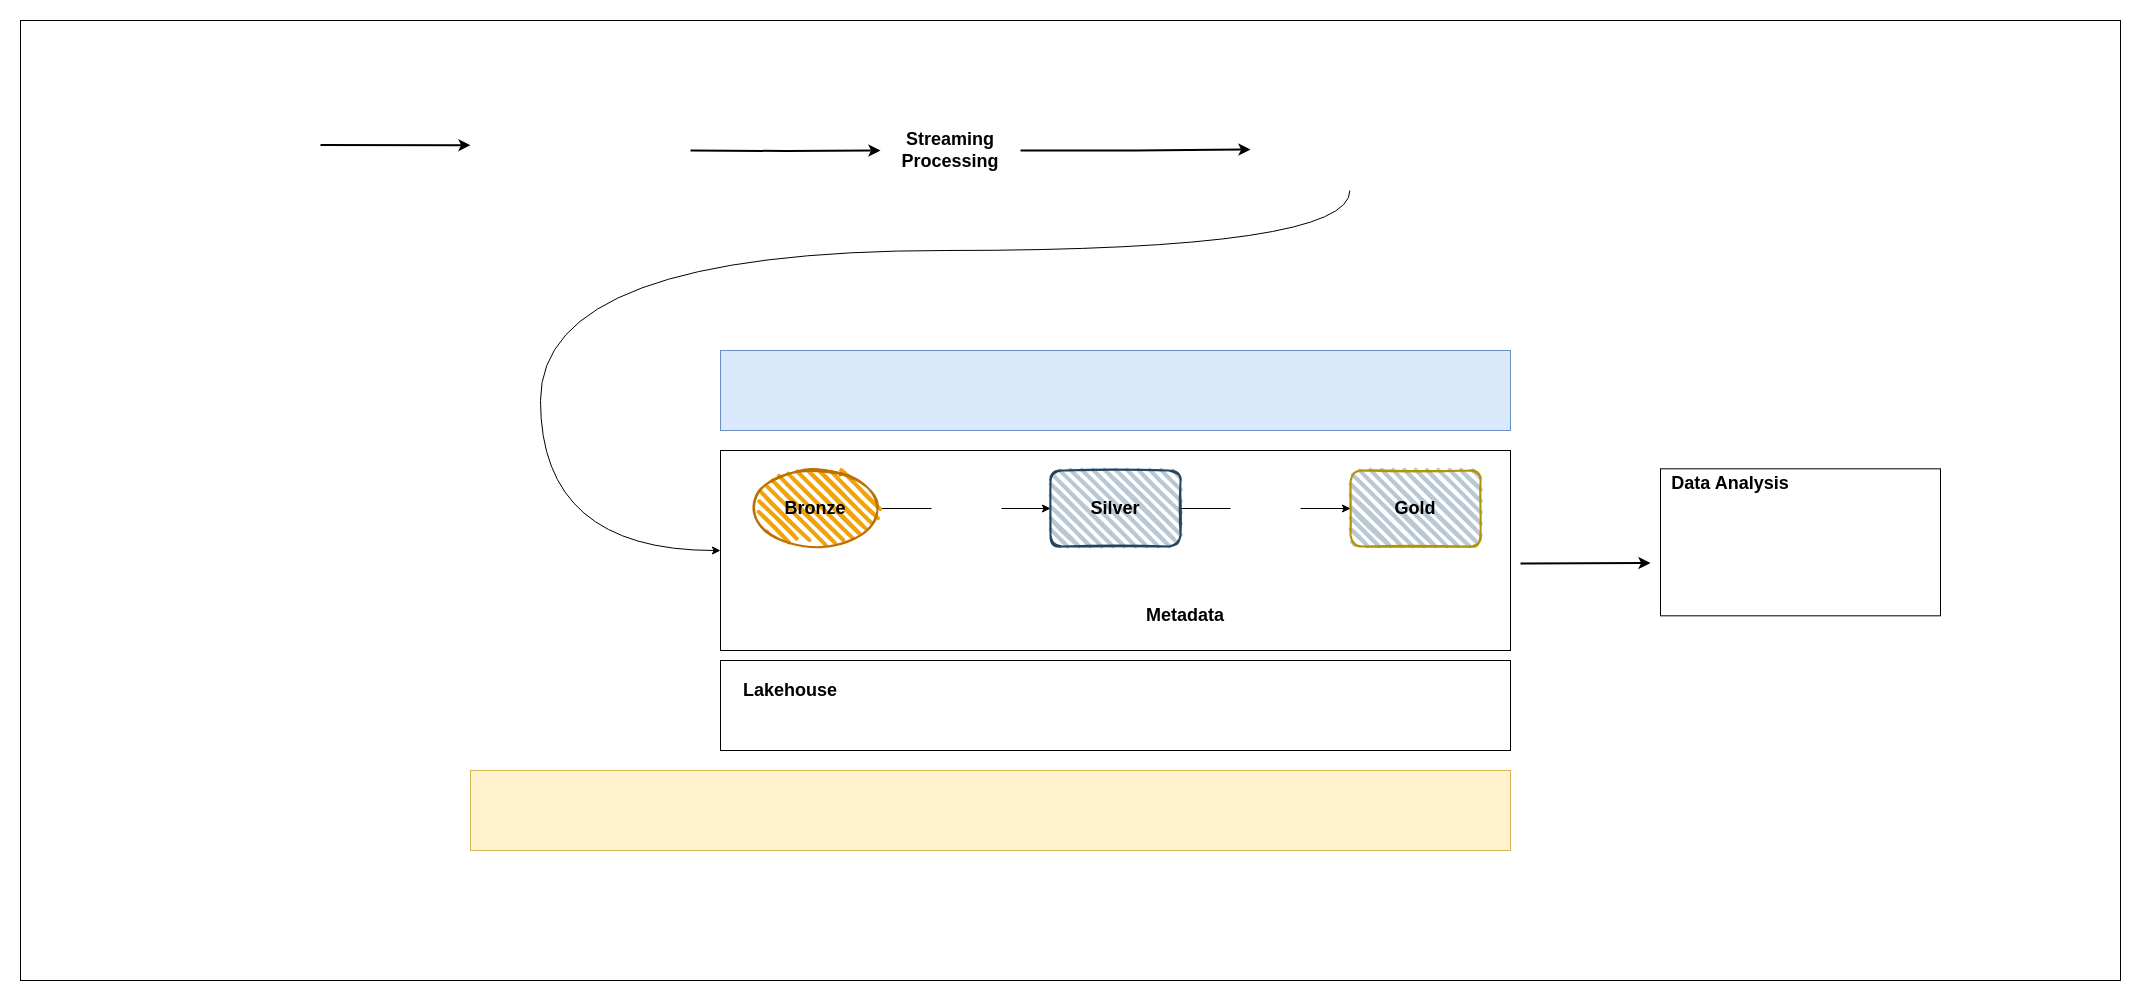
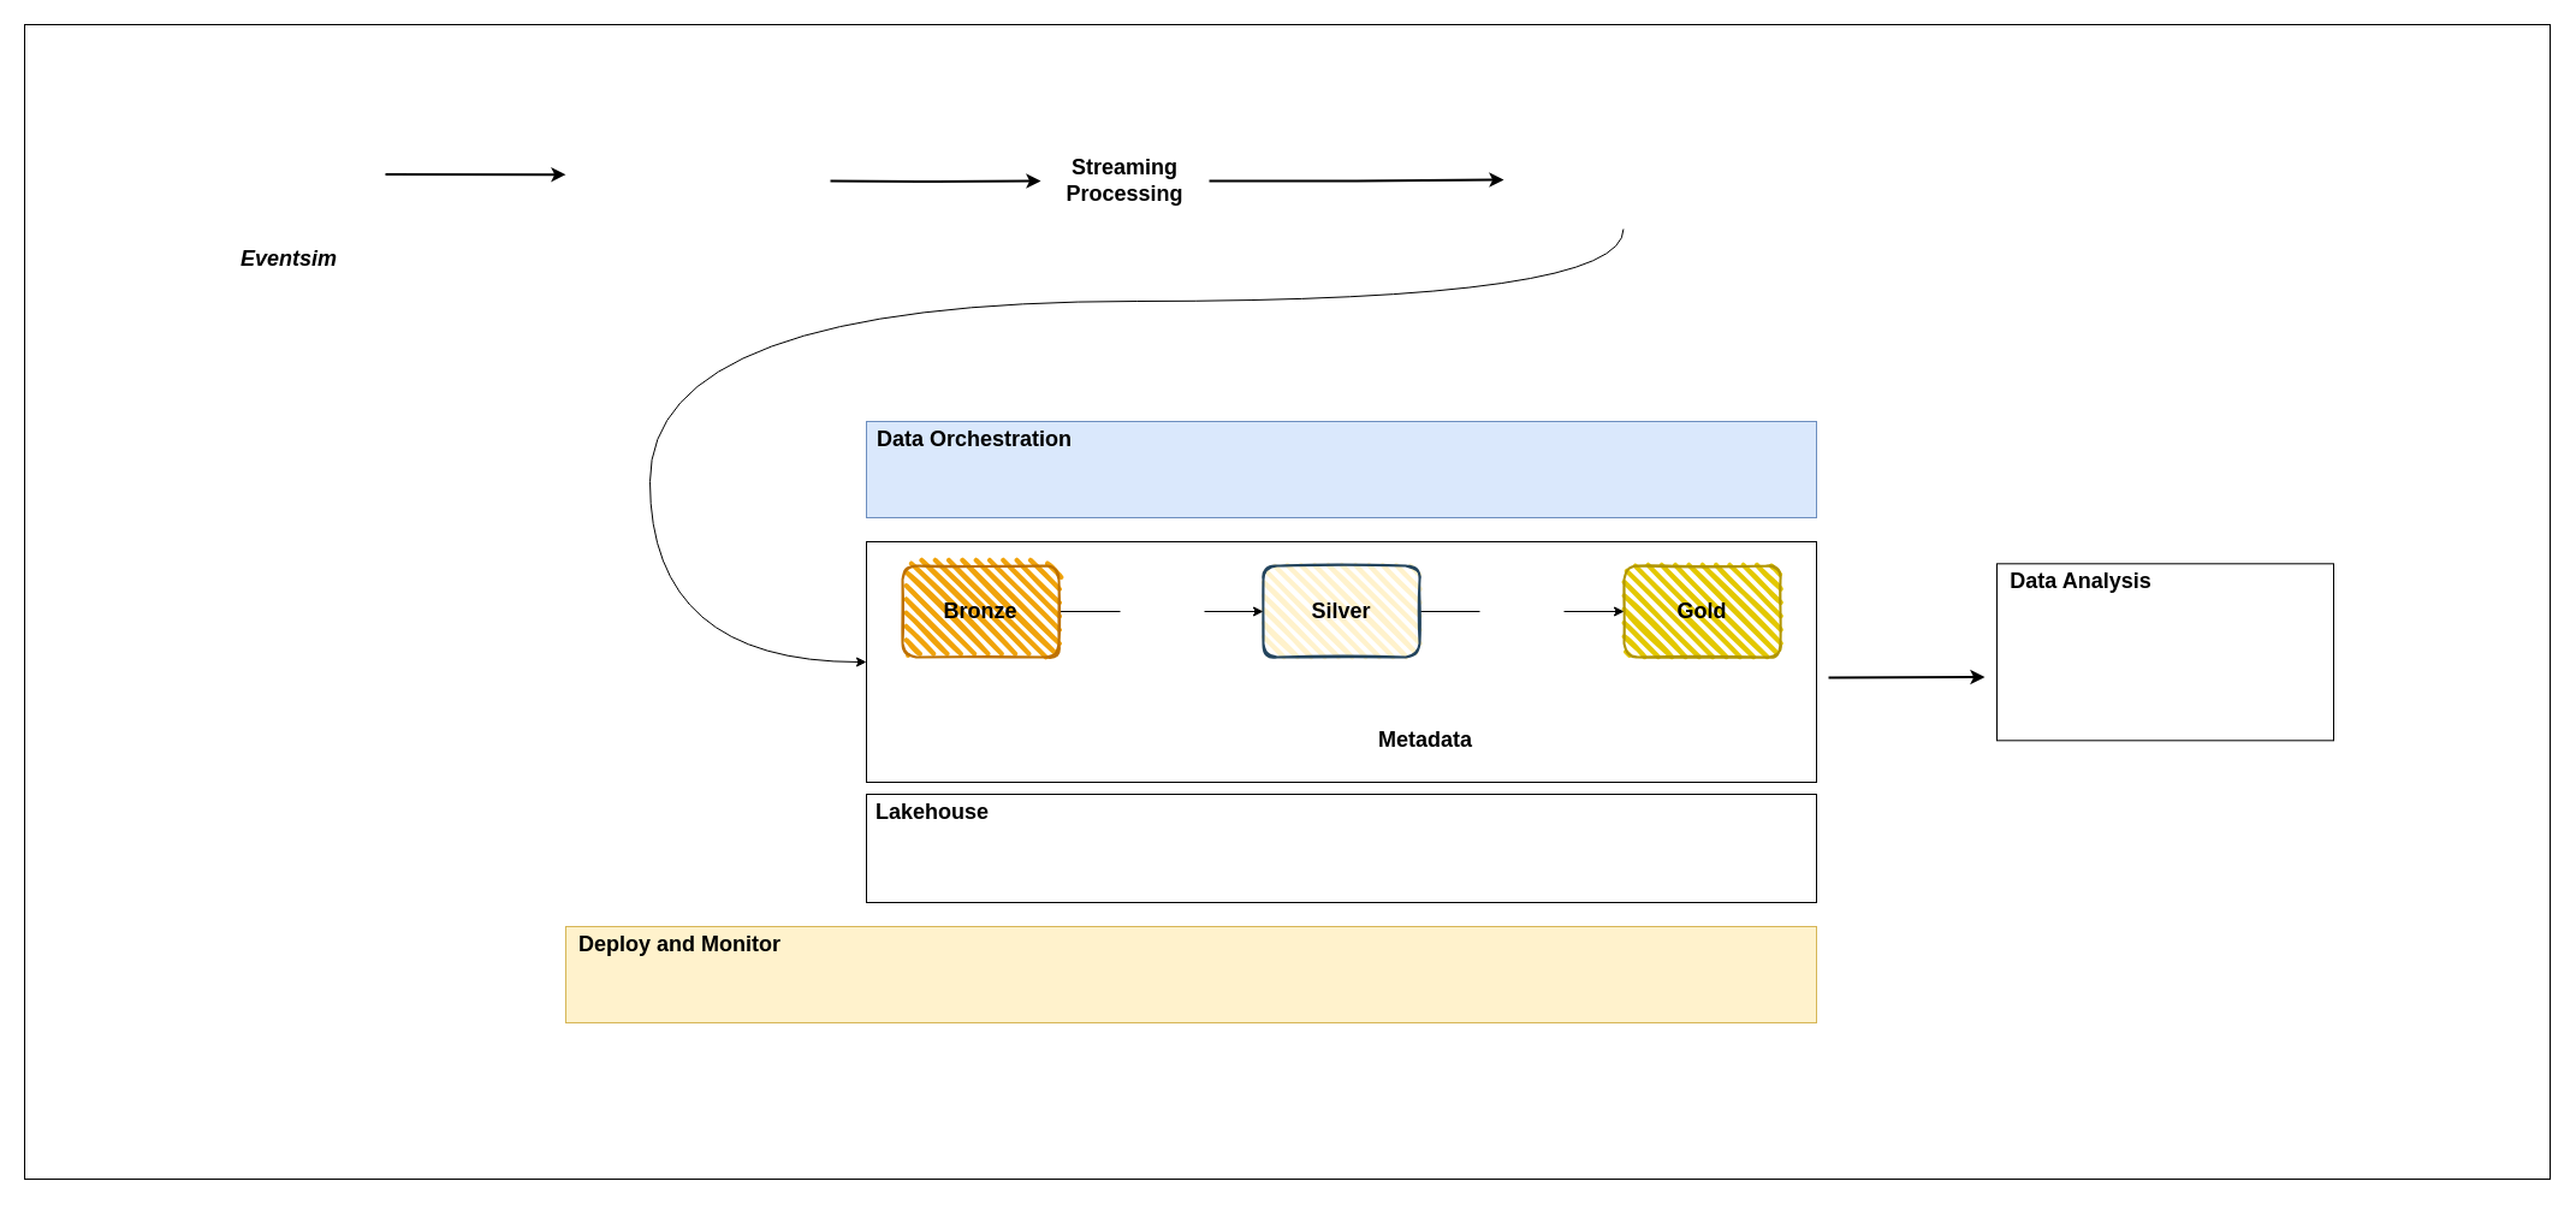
- <mxCell id="37" value="&lt;span style=&quot;font-size: 18px;&quot;&gt;&lt;b&gt;Streaming Processing&lt;/b&gt;&lt;/span&gt;" style="text;html=1;align=center;verticalAlign=middle;whiteSpace=wrap;rounded=0;" vertex="1" parent="1"><mxGeometry x="880" y="135" width="140" height="30" as="geometry" /></mxCell>
+ <mxCell id="37" value="&lt;span style=&quot;font-size: 18px;&quot;&gt;&lt;b&gt;Streaming Processing&lt;/b&gt;&lt;/span&gt;" style="text;html=1;align=center;verticalAlign=middle;whiteSpace=wrap;rounded=0;" vertex="1" parent="1"><mxGeometry x="865" y="135" width="140" height="30" as="geometry" /></mxCell>
+ <mxCell id="5" value="&lt;font style=&quot;font-size: 18px;&quot;&gt;&lt;i&gt;&lt;b&gt;Eventsim&lt;/b&gt;&lt;/i&gt;&lt;/font&gt;" style="text;html=1;align=center;verticalAlign=middle;whiteSpace=wrap;rounded=0;" parent="1" vertex="1"><mxGeometry x="210" y="200" width="60" height="30" as="geometry" /></mxCell>
+ <mxCell id="11" value="&lt;span style=&quot;font-size: 18px;&quot;&gt;&lt;b&gt;Data Orchestration&lt;/b&gt;&lt;/span&gt;" style="text;html=1;align=center;verticalAlign=middle;whiteSpace=wrap;rounded=0;" parent="1" vertex="1"><mxGeometry x="720" y="350" width="180" height="30" as="geometry" /></mxCell>
- <mxCell id="21" value="&lt;b&gt;&lt;font style=&quot;font-size: 18px;&quot;&gt;Bronze&lt;/font&gt;&lt;/b&gt;" style="ellipse;whiteSpace=wrap;html=1;strokeWidth=2;fillWeight=4;hachureGap=8;hachureAngle=45;fillColor=#f0a30a;sketch=1;strokeColor=#BD7000;fontColor=#000000;" vertex="1" parent="1"><mxGeometry x="750" y="470" width="130" height="76" as="geometry" /></mxCell>
+ <mxCell id="21" value="&lt;b&gt;&lt;font style=&quot;font-size: 18px;&quot;&gt;Bronze&lt;/font&gt;&lt;/b&gt;" style="rounded=1;whiteSpace=wrap;html=1;strokeWidth=2;fillWeight=4;hachureGap=8;hachureAngle=45;fillColor=#f0a30a;sketch=1;strokeColor=#BD7000;fontColor=#000000;" vertex="1" parent="1"><mxGeometry x="750" y="470" width="130" height="76" as="geometry" /></mxCell>
- <mxCell id="23" value="&lt;span style=&quot;font-size: 18px;&quot;&gt;&lt;b&gt;Silver&lt;/b&gt;&lt;/span&gt;" style="rounded=1;whiteSpace=wrap;html=1;strokeWidth=2;fillWeight=4;hachureGap=8;hachureAngle=45;fillColor=#bac8d3;sketch=1;strokeColor=#23445d;" vertex="1" parent="1"><mxGeometry x="1050" y="470" width="130" height="76" as="geometry" /></mxCell>
+ <mxCell id="23" value="&lt;span style=&quot;font-size: 18px;&quot;&gt;&lt;b&gt;Silver&lt;/b&gt;&lt;/span&gt;" style="rounded=1;whiteSpace=wrap;html=1;strokeWidth=2;fillWeight=4;hachureGap=8;hachureAngle=45;fillColor=#fff2cc;sketch=1;strokeColor=#23445d;" vertex="1" parent="1"><mxGeometry x="1050" y="470" width="130" height="76" as="geometry" /></mxCell>
- <mxCell id="24" value="&lt;span style=&quot;font-size: 18px;&quot;&gt;&lt;b&gt;Gold&lt;/b&gt;&lt;/span&gt;" style="rounded=1;whiteSpace=wrap;html=1;strokeWidth=2;fillWeight=4;hachureGap=8;hachureAngle=45;fillColor=#bac8d3;sketch=1;strokeColor=#B09500;fontColor=#000000;" vertex="1" parent="1"><mxGeometry x="1350" y="470" width="130" height="76" as="geometry" /></mxCell>
+ <mxCell id="24" value="&lt;span style=&quot;font-size: 18px;&quot;&gt;&lt;b&gt;Gold&lt;/b&gt;&lt;/span&gt;" style="rounded=1;whiteSpace=wrap;html=1;strokeWidth=2;fillWeight=4;hachureGap=8;hachureAngle=45;fillColor=#e3c800;sketch=1;strokeColor=#B09500;fontColor=#000000;" vertex="1" parent="1"><mxGeometry x="1350" y="470" width="130" height="76" as="geometry" /></mxCell>
- <mxCell id="8" value="&lt;span style=&quot;font-size: 18px;&quot;&gt;&lt;b&gt;Lakehouse&lt;/b&gt;&lt;/span&gt;" style="text;html=1;align=center;verticalAlign=middle;whiteSpace=wrap;rounded=0;" parent="1" vertex="1"><mxGeometry x="735" y="675" width="110" height="30" as="geometry" /></mxCell>
+ <mxCell id="8" value="&lt;span style=&quot;font-size: 18px;&quot;&gt;&lt;b&gt;Lakehouse&lt;/b&gt;&lt;/span&gt;" style="text;html=1;align=center;verticalAlign=middle;whiteSpace=wrap;rounded=0;" parent="1" vertex="1"><mxGeometry x="720" y="660" width="110" height="30" as="geometry" /></mxCell>
+ <mxCell id="14" value="&lt;span style=&quot;font-size: 18px;&quot;&gt;&lt;b&gt;Deploy and Monitor&lt;/b&gt;&lt;/span&gt;" style="text;html=1;align=center;verticalAlign=middle;whiteSpace=wrap;rounded=0;" parent="1" vertex="1"><mxGeometry x="470" y="770" width="190" height="30" as="geometry" /></mxCell>
